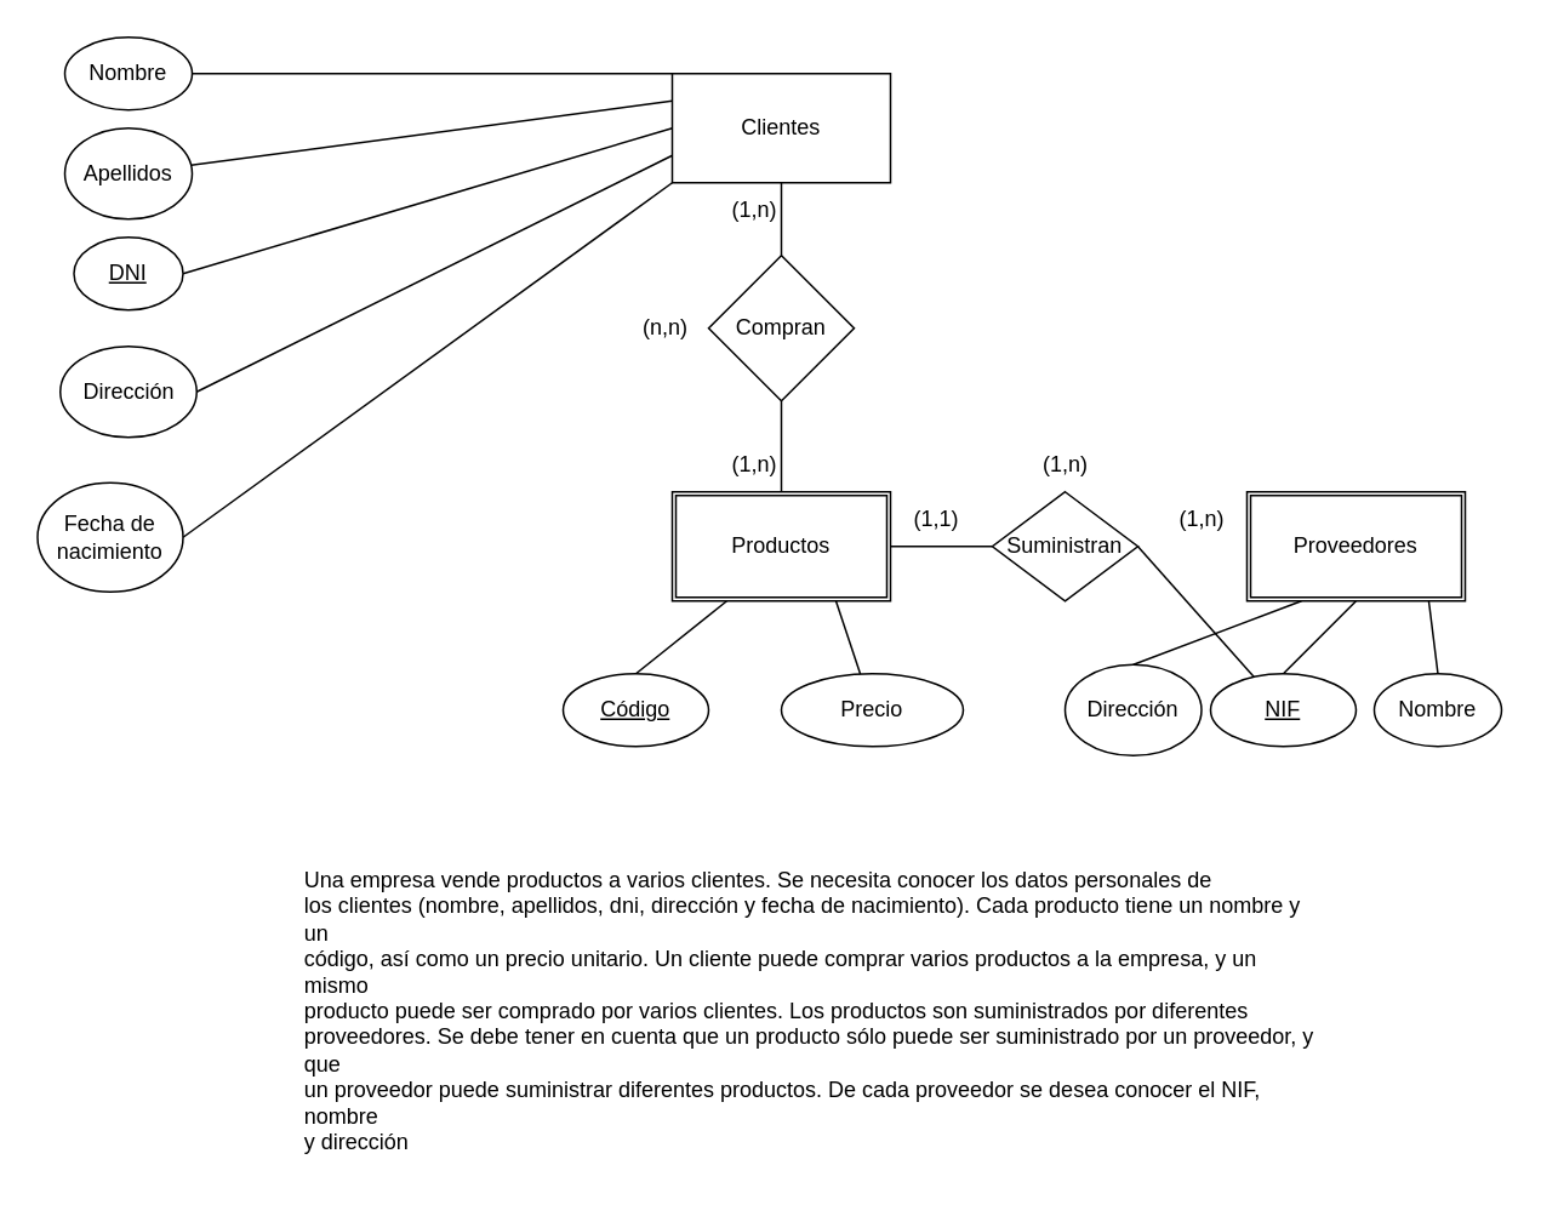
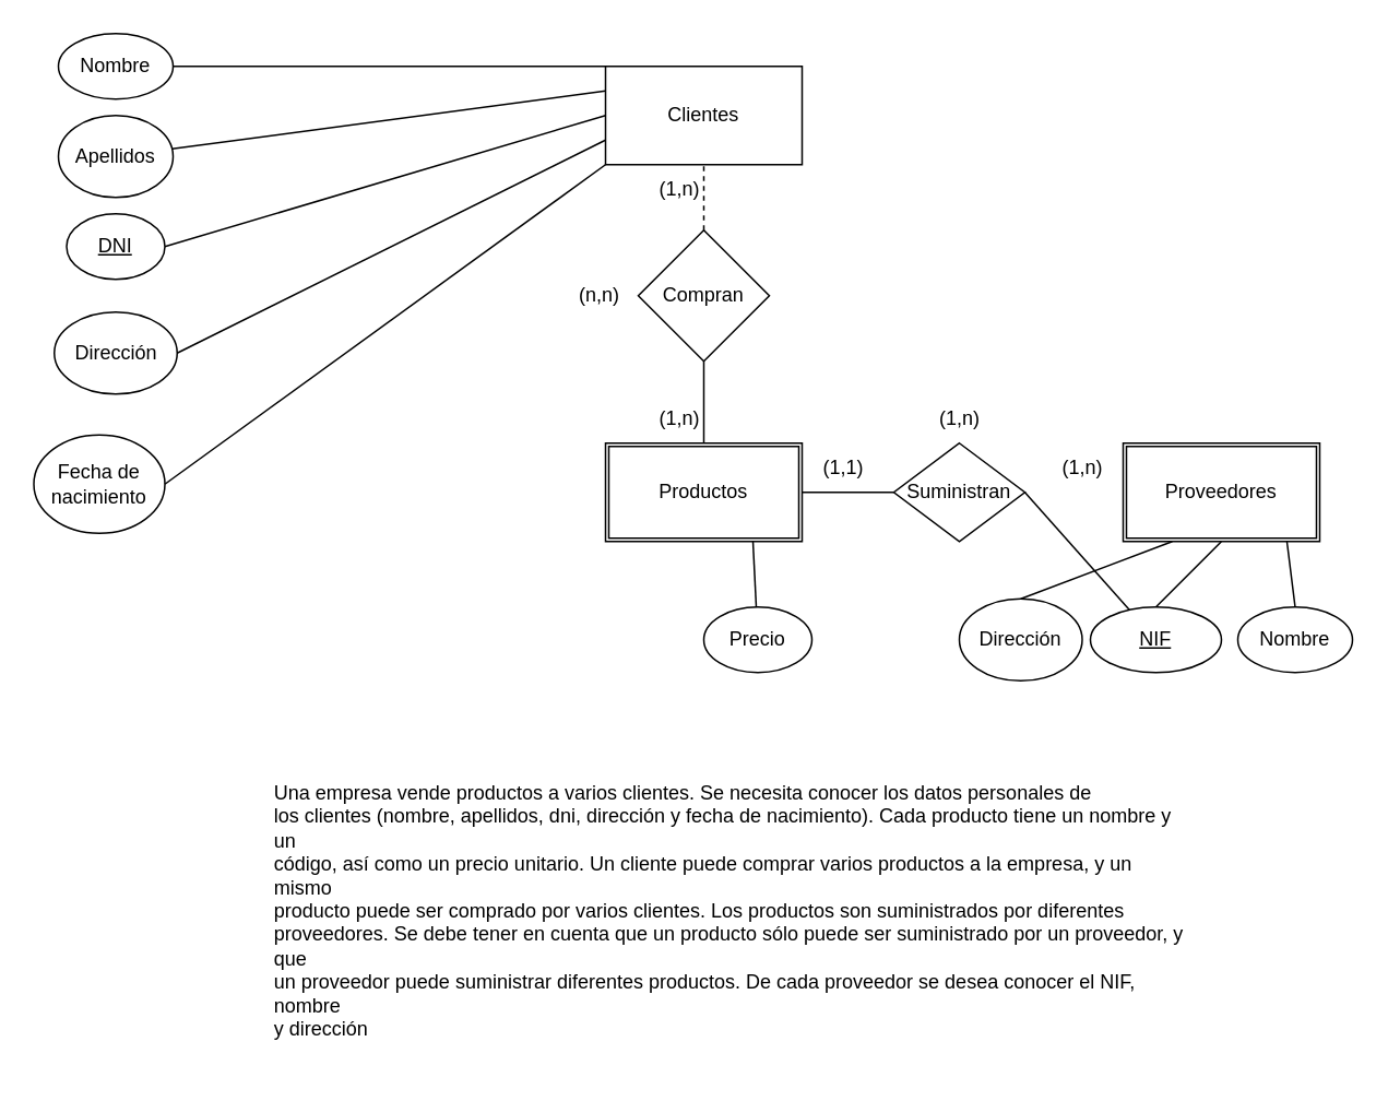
- <mxCell id="6" value="" style="endArrow=none;html=1;rounded=0;entryX=0.5;entryY=1;entryDx=0;entryDy=0;" edge="1" parent="1" source="5" target="4"><mxGeometry width="50" height="50" relative="1" as="geometry"><mxPoint x="405" y="290" as="sourcePoint" /><mxPoint x="455" y="240" as="targetPoint" /></mxGeometry></mxCell>
+ <mxCell id="6" value="" style="endArrow=none;html=1;rounded=0;entryX=0.5;entryY=1;entryDx=0;entryDy=0;dashed=1;" edge="1" parent="1" source="5" target="4"><mxGeometry width="50" height="50" relative="1" as="geometry"><mxPoint x="405" y="290" as="sourcePoint" /><mxPoint x="455" y="240" as="targetPoint" /></mxGeometry></mxCell>
- <mxCell id="20" value="" style="endArrow=none;html=1;rounded=0;exitX=0.5;exitY=0;exitDx=0;exitDy=0;entryX=0.25;entryY=1;entryDx=0;entryDy=0;" edge="1" parent="1" source="18" target="3"><mxGeometry width="50" height="50" relative="1" as="geometry"><mxPoint x="405" y="400" as="sourcePoint" /><mxPoint x="455" y="350" as="targetPoint" /></mxGeometry></mxCell>
- <mxCell id="18" value="&lt;u&gt;Código&lt;/u&gt;" style="ellipse;whiteSpace=wrap;html=1;" vertex="1" parent="1"><mxGeometry x="309" y="370" width="80" height="40" as="geometry" /></mxCell>
- <mxCell id="19" value="Precio" style="ellipse;whiteSpace=wrap;html=1;" vertex="1" parent="1"><mxGeometry x="429" y="370" width="100" height="40" as="geometry" /></mxCell>
+ <mxCell id="19" value="Precio" style="ellipse;whiteSpace=wrap;html=1;" vertex="1" parent="1"><mxGeometry x="429" y="370" width="66" height="40" as="geometry" /></mxCell>
